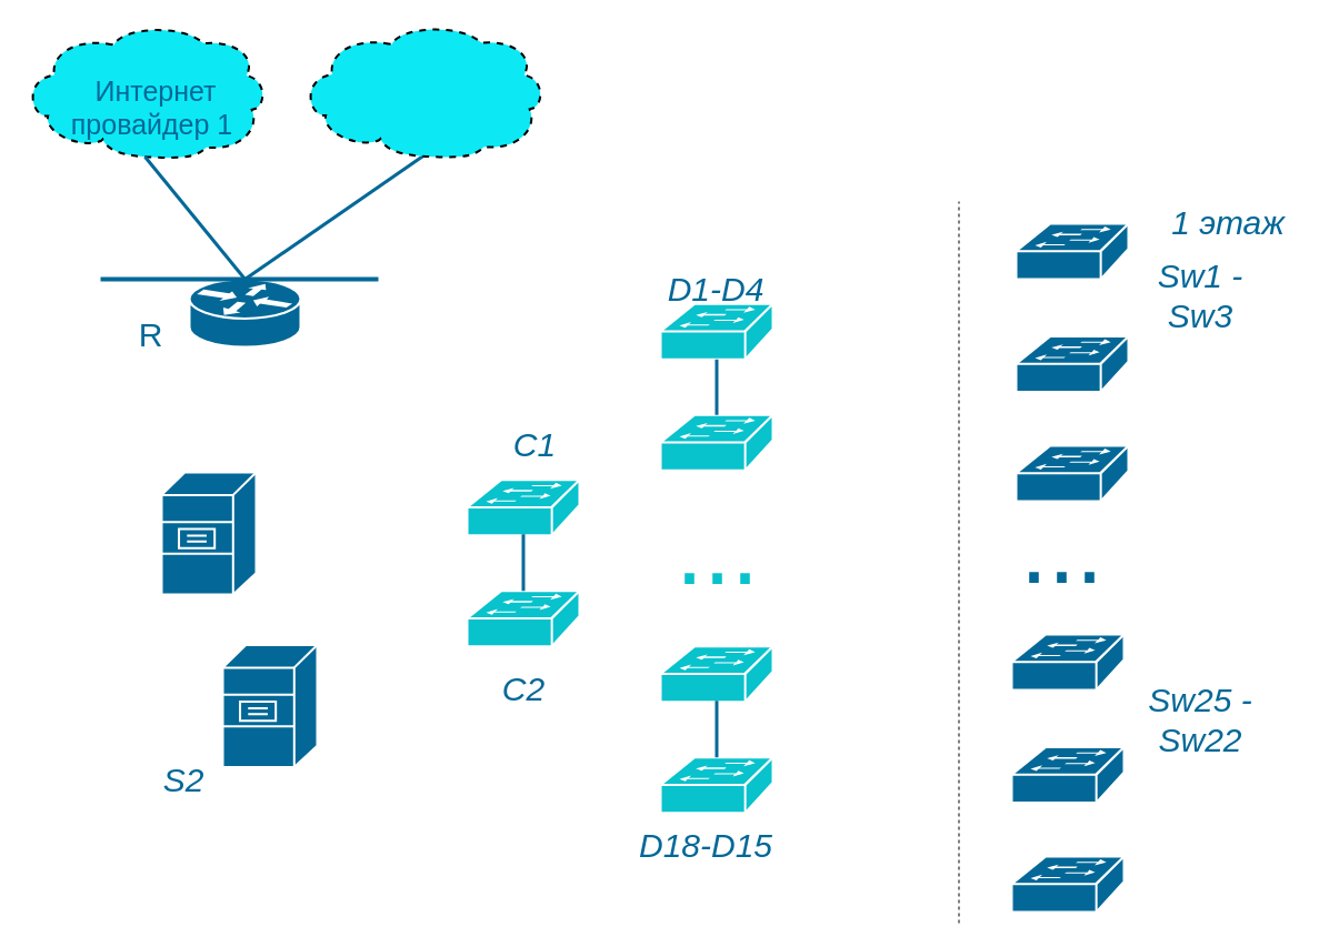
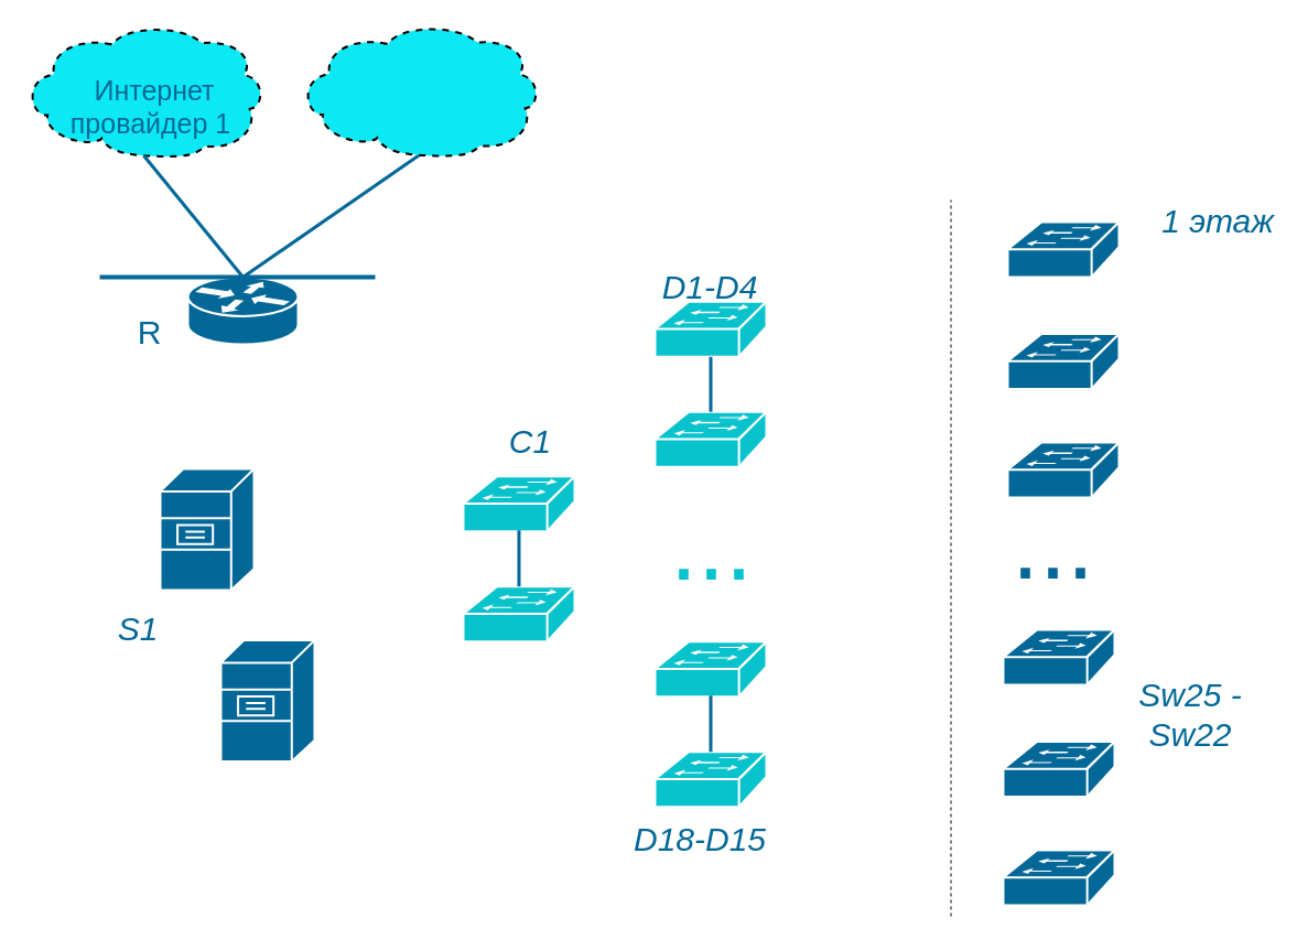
- <mxCell id="35" value="&lt;span style=&quot;font-size: 30px&quot;&gt;&lt;font style=&quot;vertical-align: inherit&quot;&gt;&lt;font style=&quot;vertical-align: inherit&quot;&gt;Sw1 - Sw3&lt;/font&gt;&lt;/font&gt;&lt;/span&gt;" style="text;html=1;strokeColor=none;fillColor=none;align=center;verticalAlign=middle;whiteSpace=wrap;rounded=0;dashed=1;fontColor=#036897;fontStyle=2" vertex="1" parent="1"><mxGeometry x="1020" y="241" width="120" height="50" as="geometry" /></mxCell>
+ <mxCell id="27" value="&lt;span style=&quot;font-size: 40px&quot;&gt;&lt;font style=&quot;vertical-align: inherit ; font-size: 30px&quot;&gt;&lt;font style=&quot;vertical-align: inherit ; font-size: 30px&quot;&gt;&lt;font style=&quot;vertical-align: inherit ; font-size: 30px&quot;&gt;&lt;font style=&quot;vertical-align: inherit ; font-size: 30px&quot;&gt;S1&lt;/font&gt;&lt;/font&gt;&lt;/font&gt;&lt;/font&gt;&lt;/span&gt;" style="text;html=1;strokeColor=none;fillColor=none;align=center;verticalAlign=middle;whiteSpace=wrap;rounded=0;dashed=1;fontColor=#036897;fontStyle=2" vertex="1" parent="1"><mxGeometry x="105" y="541" width="40" height="50" as="geometry" /></mxCell>
- <mxCell id="30" value="&lt;span style=&quot;font-size: 40px&quot;&gt;&lt;font style=&quot;vertical-align: inherit&quot;&gt;&lt;font style=&quot;vertical-align: inherit&quot;&gt;&lt;font style=&quot;vertical-align: inherit&quot;&gt;&lt;font style=&quot;vertical-align: inherit&quot;&gt;&lt;font style=&quot;vertical-align: inherit ; font-size: 30px&quot;&gt;&lt;font style=&quot;vertical-align: inherit ; font-size: 30px&quot;&gt;&lt;font style=&quot;vertical-align: inherit ; font-size: 30px&quot;&gt;&lt;font style=&quot;vertical-align: inherit ; font-size: 30px&quot;&gt;&lt;font style=&quot;vertical-align: inherit&quot;&gt;&lt;font style=&quot;vertical-align: inherit&quot;&gt;C2&lt;/font&gt;&lt;/font&gt;&lt;/font&gt;&lt;/font&gt;&lt;/font&gt;&lt;/font&gt;&lt;/font&gt;&lt;/font&gt;&lt;/font&gt;&lt;/font&gt;&lt;/span&gt;" style="text;html=1;strokeColor=none;fillColor=none;align=center;verticalAlign=middle;whiteSpace=wrap;rounded=0;dashed=1;fontColor=#036897;fontStyle=2" vertex="1" parent="1"><mxGeometry x="450.5" y="591" width="40" height="50" as="geometry" /></mxCell>
- <mxCell id="28" value="&lt;span style=&quot;font-size: 40px&quot;&gt;&lt;font style=&quot;vertical-align: inherit&quot;&gt;&lt;font style=&quot;vertical-align: inherit&quot;&gt;&lt;font style=&quot;vertical-align: inherit ; font-size: 30px&quot;&gt;&lt;font style=&quot;vertical-align: inherit ; font-size: 30px&quot;&gt;&lt;font style=&quot;vertical-align: inherit ; font-size: 30px&quot;&gt;&lt;font style=&quot;vertical-align: inherit ; font-size: 30px&quot;&gt;S2&lt;/font&gt;&lt;/font&gt;&lt;/font&gt;&lt;/font&gt;&lt;/font&gt;&lt;/font&gt;&lt;/span&gt;" style="text;html=1;strokeColor=none;fillColor=none;align=center;verticalAlign=middle;whiteSpace=wrap;rounded=0;dashed=1;fontColor=#036897;fontStyle=2" vertex="1" parent="1"><mxGeometry x="145" y="672.5" width="40" height="50" as="geometry" /></mxCell>
